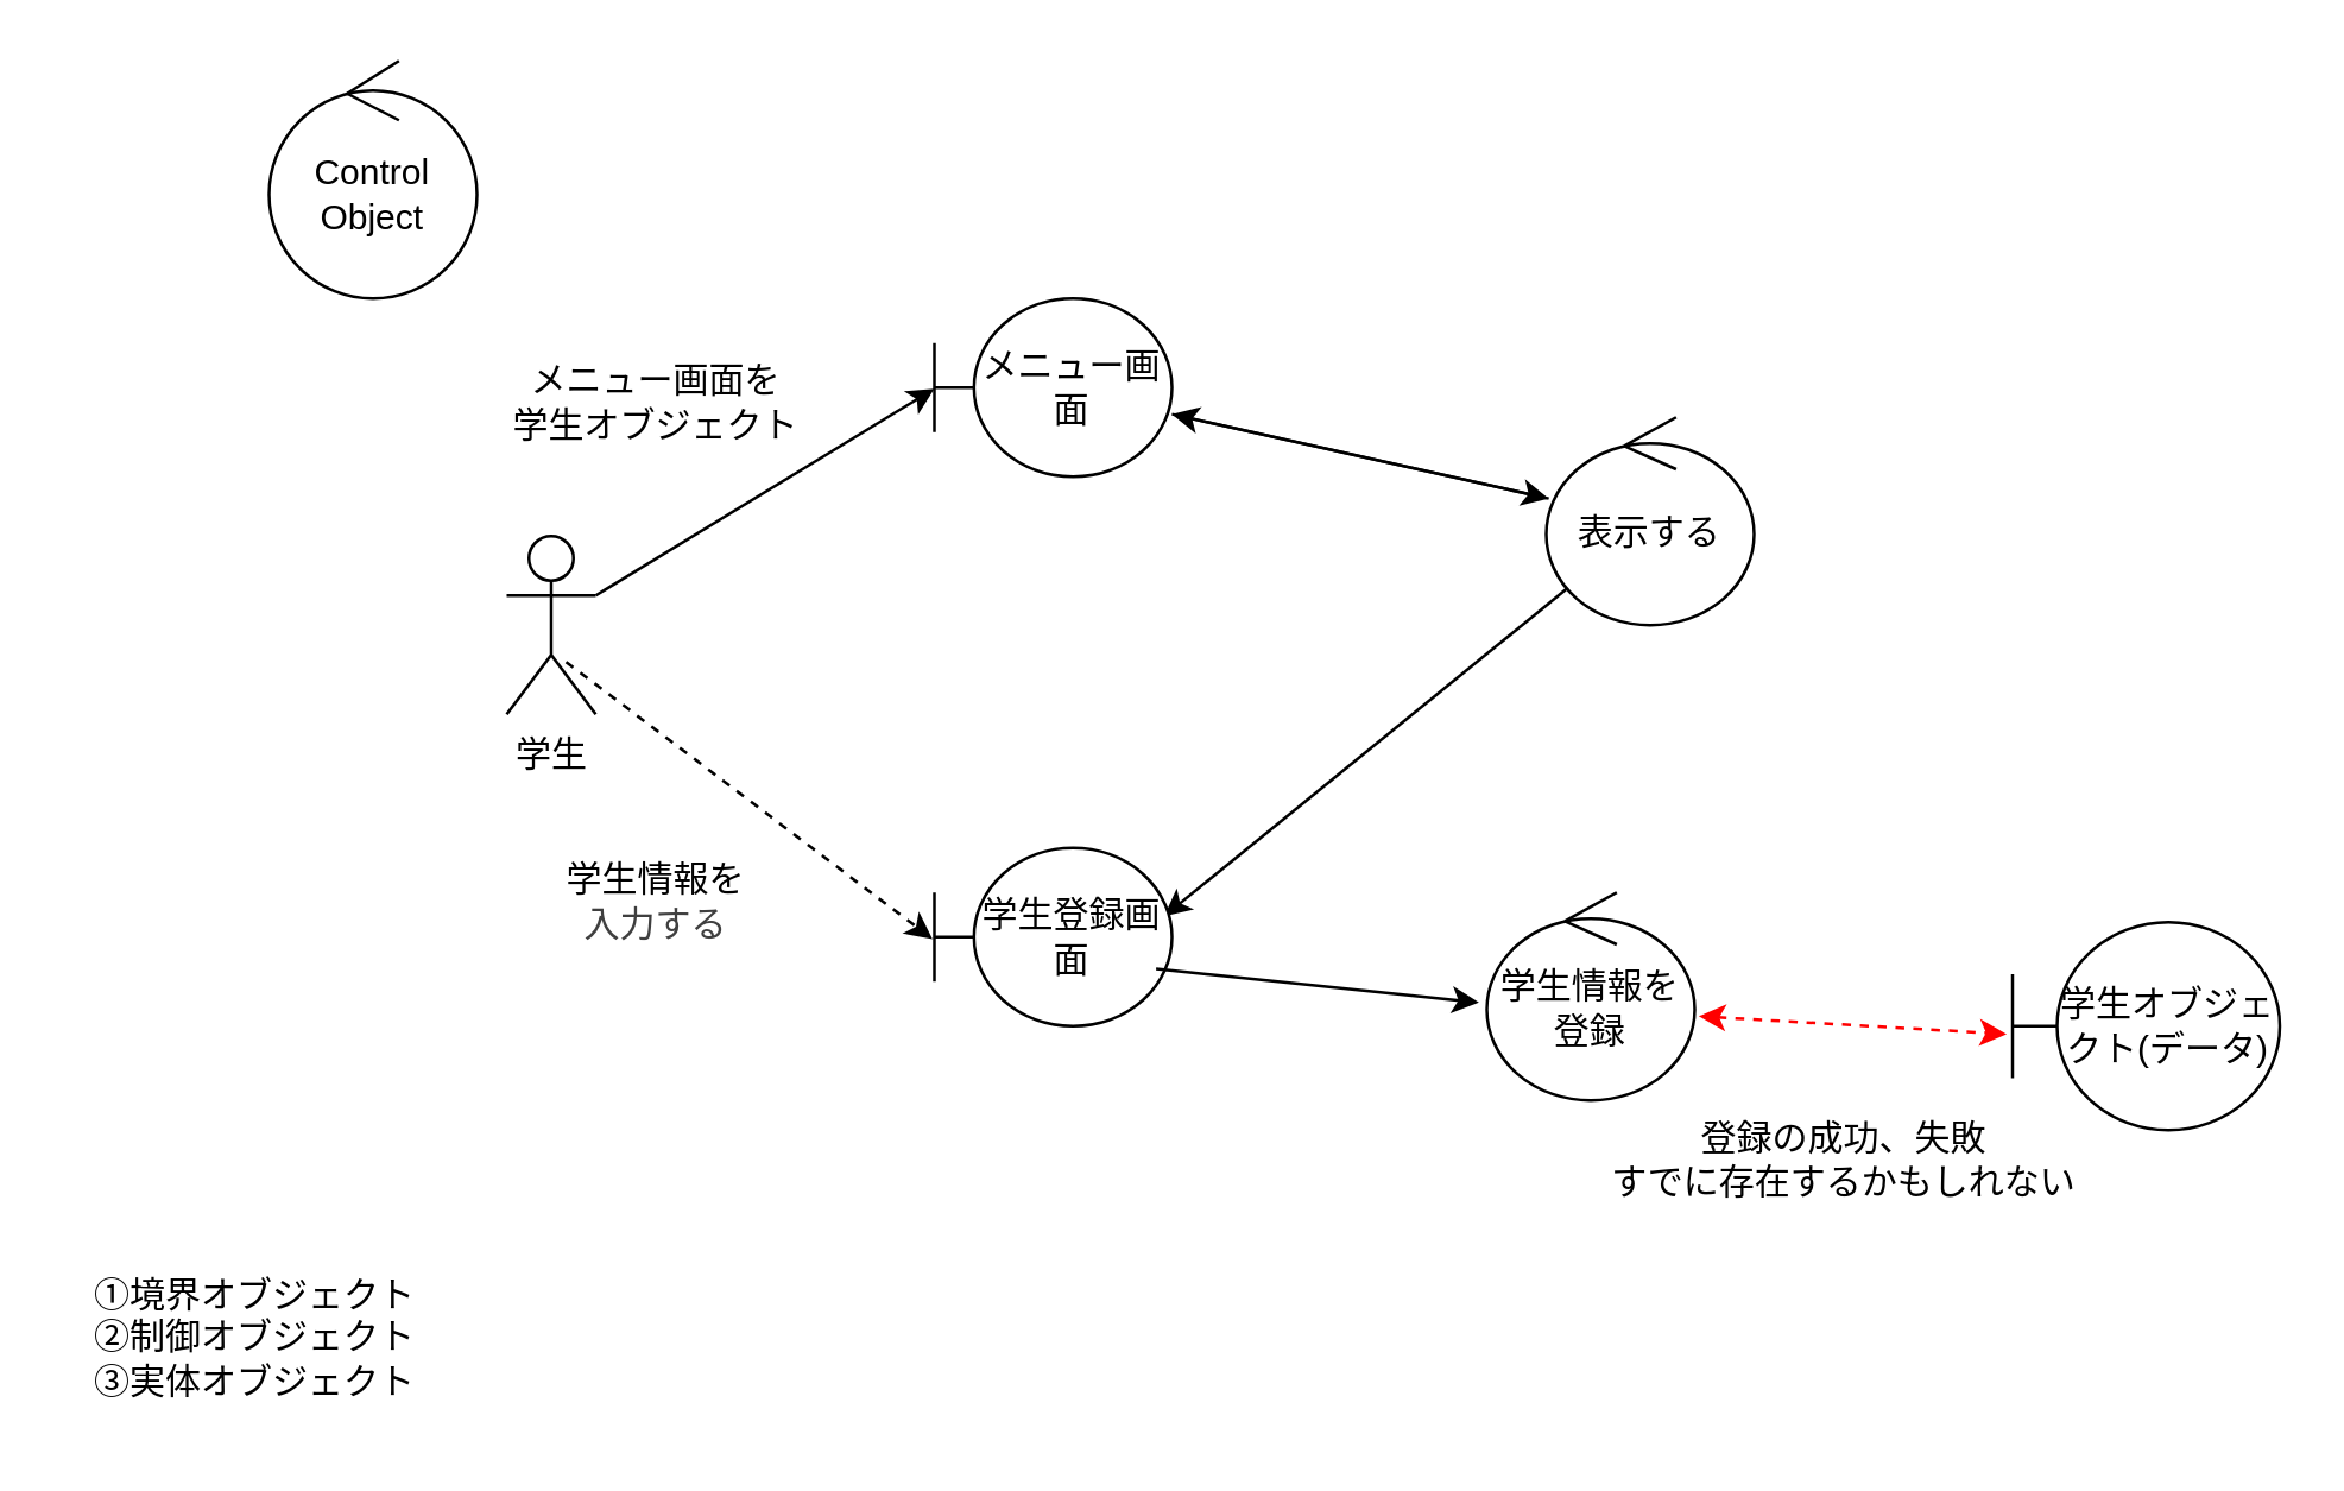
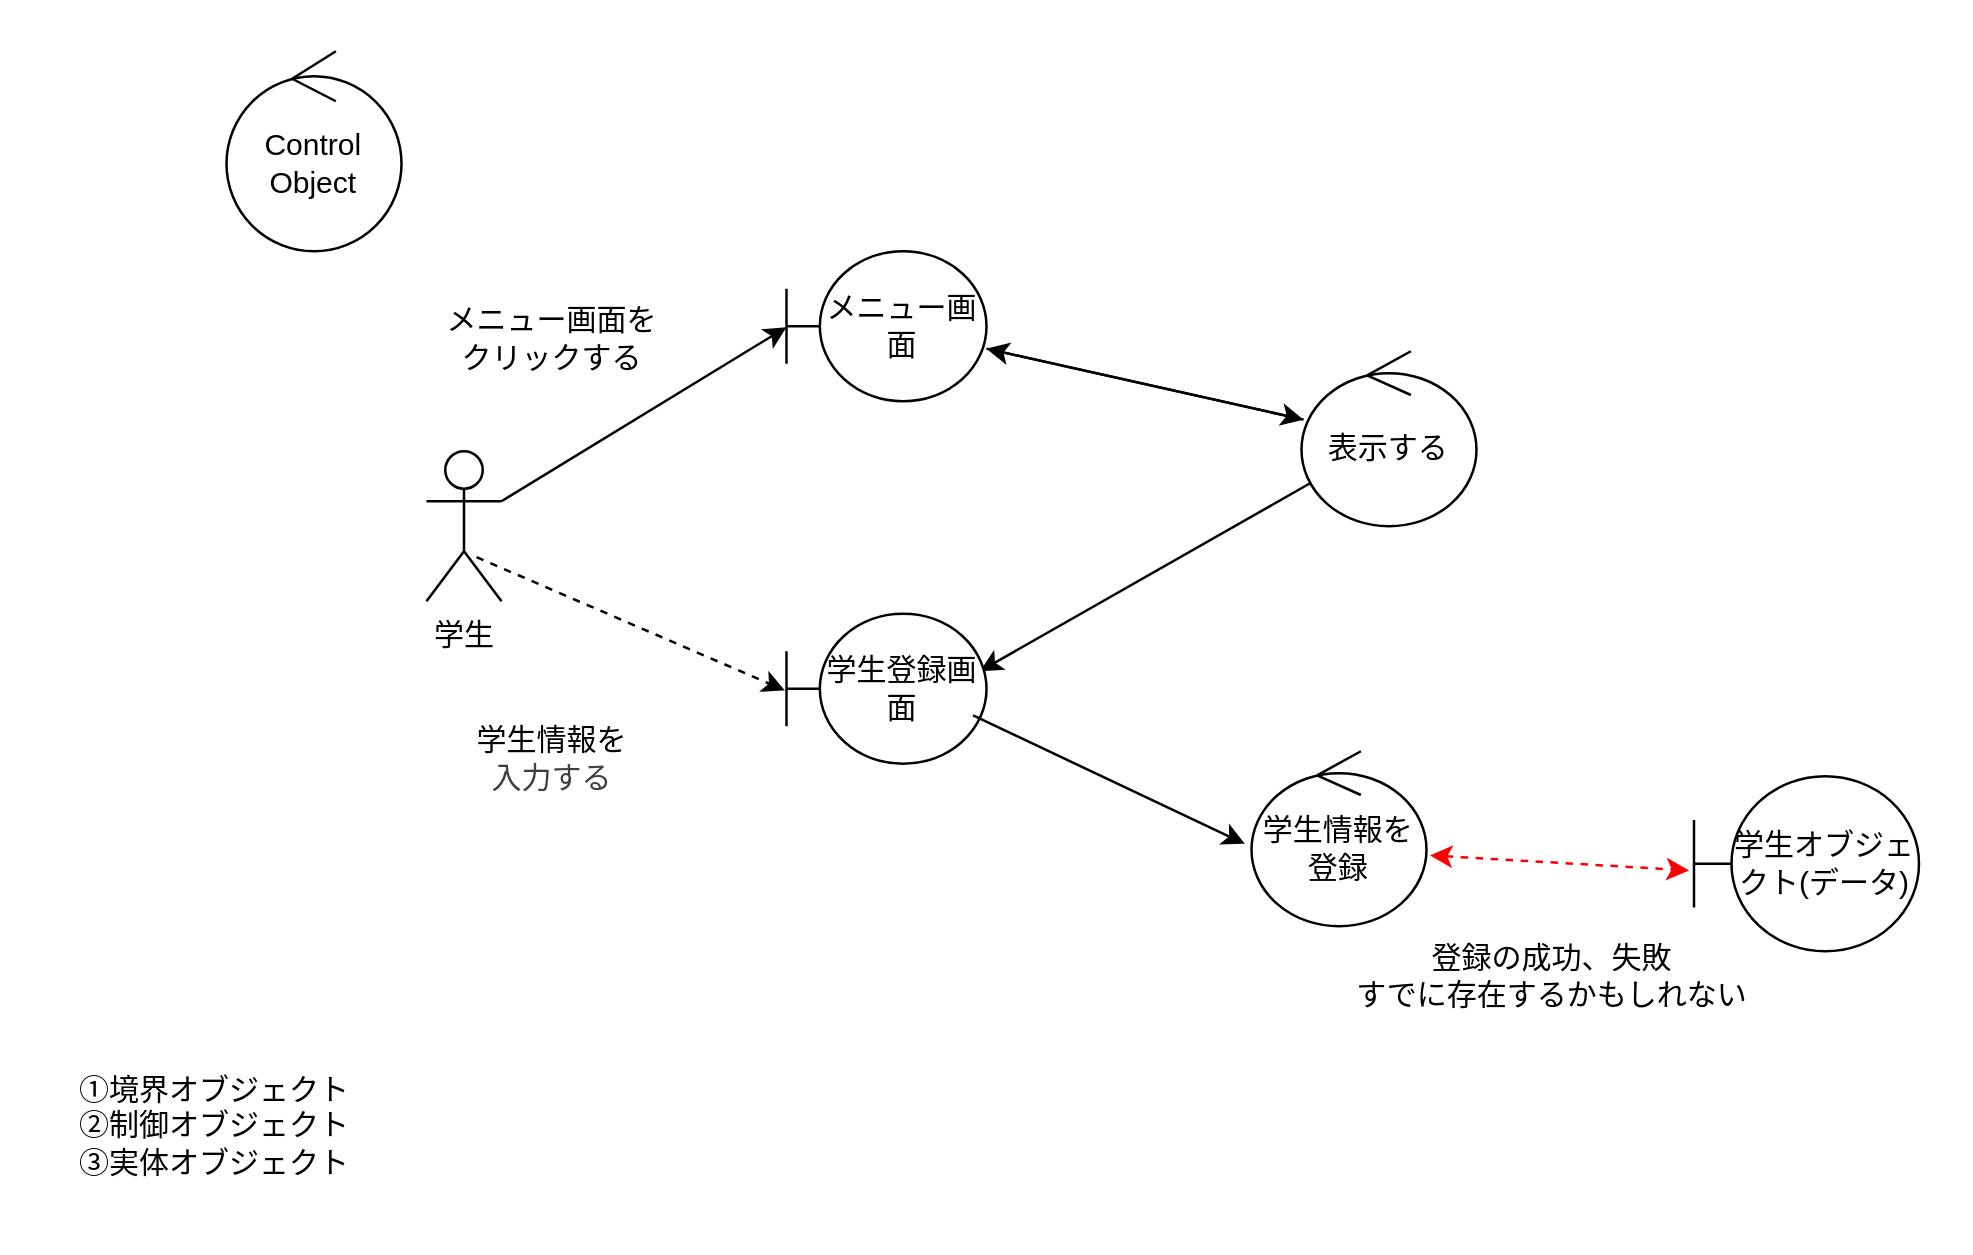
- <mxCell id="6" value="メニュー画面を&lt;div&gt;学生オブジェクト&lt;/div&gt;" style="text;html=1;align=center;verticalAlign=middle;resizable=0;points=[];autosize=1;strokeColor=none;fillColor=none;" vertex="1" parent="1"><mxGeometry x="165" y="115" width="110" height="40" as="geometry" /></mxCell>
+ <mxCell id="6" value="メニュー画面を&lt;div&gt;クリックする&lt;/div&gt;" style="text;html=1;align=center;verticalAlign=middle;resizable=0;points=[];autosize=1;strokeColor=none;fillColor=none;" vertex="1" parent="1"><mxGeometry x="165" y="115" width="110" height="40" as="geometry" /></mxCell>
- <mxCell id="11" value="学生登録画面" style="shape=umlBoundary;whiteSpace=wrap;html=1;" vertex="1" parent="1"><mxGeometry x="314" y="285" width="80" height="60" as="geometry" /></mxCell>
+ <mxCell id="11" value="学生登録画面" style="shape=umlBoundary;whiteSpace=wrap;html=1;" vertex="1" parent="1"><mxGeometry x="314" y="245" width="80" height="60" as="geometry" /></mxCell>
